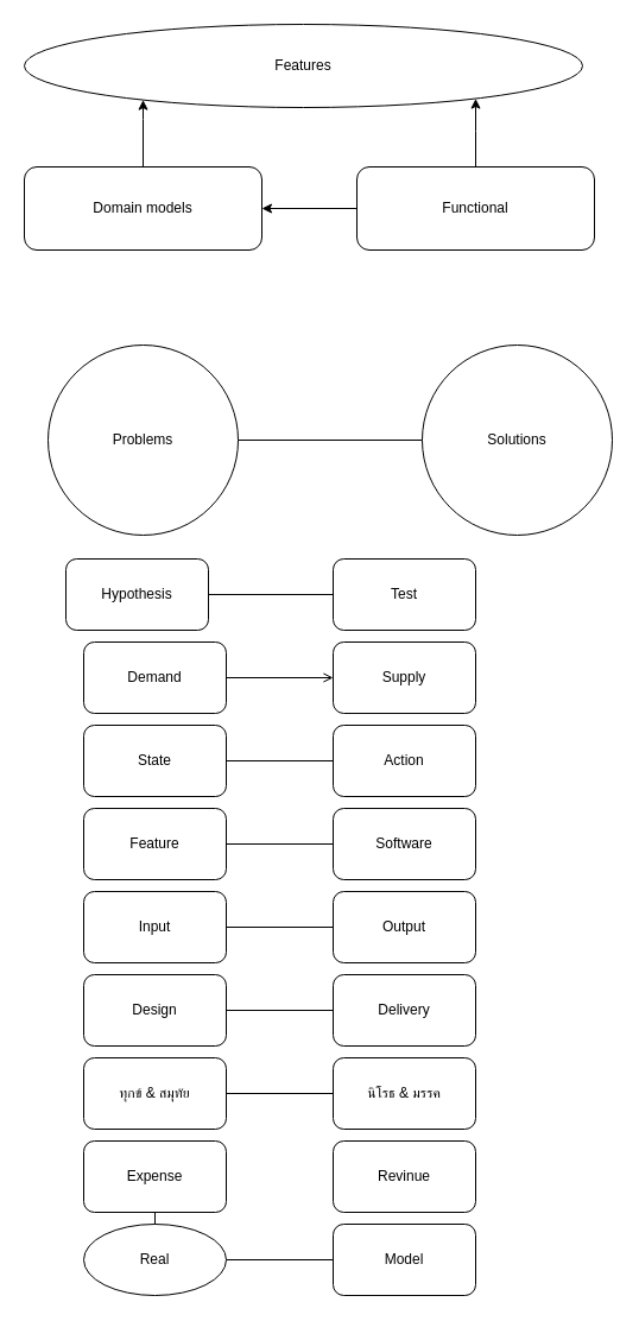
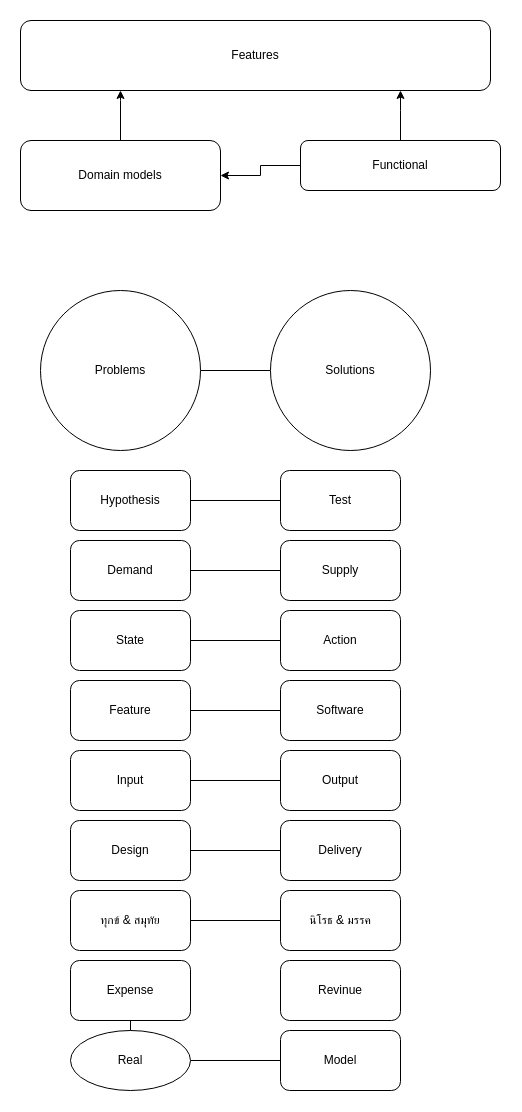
- <mxCell id="2" value="Features" style="ellipse;whiteSpace=wrap;html=1;" parent="1" vertex="1"><mxGeometry x="20" y="20" width="470" height="70" as="geometry" /></mxCell>
+ <mxCell id="2" value="Features" style="rounded=1;whiteSpace=wrap;html=1;" parent="1" vertex="1"><mxGeometry x="20" y="20" width="470" height="70" as="geometry" /></mxCell>
- <mxCell id="7" value="Functional" style="rounded=1;whiteSpace=wrap;html=1;" parent="1" vertex="1"><mxGeometry x="300" y="140" width="200" height="70" as="geometry" /></mxCell>
+ <mxCell id="7" value="Functional" style="rounded=1;whiteSpace=wrap;html=1;" parent="1" vertex="1"><mxGeometry x="300" y="140" width="200" height="50" as="geometry" /></mxCell>
- <mxCell id="10" value="Solutions" style="ellipse;whiteSpace=wrap;html=1;aspect=fixed;" vertex="1" parent="1"><mxGeometry x="355" y="290" width="160" height="160" as="geometry" /></mxCell>
+ <mxCell id="10" value="Solutions" style="ellipse;whiteSpace=wrap;html=1;aspect=fixed;" vertex="1" parent="1"><mxGeometry x="270" y="290" width="160" height="160" as="geometry" /></mxCell>
- <mxCell id="12" value="Hypothesis" style="rounded=1;whiteSpace=wrap;html=1;" vertex="1" parent="1"><mxGeometry x="55" y="470" width="120" height="60" as="geometry" /></mxCell>
+ <mxCell id="12" value="Hypothesis" style="rounded=1;whiteSpace=wrap;html=1;" vertex="1" parent="1"><mxGeometry x="70" y="470" width="120" height="60" as="geometry" /></mxCell>
- <mxCell id="14" style="edgeStyle=orthogonalEdgeStyle;rounded=0;orthogonalLoop=1;jettySize=auto;html=1;endArrow=open;endFill=0;" edge="1" parent="1" source="15" target="16"><mxGeometry relative="1" as="geometry" /></mxCell>
+ <mxCell id="14" style="edgeStyle=orthogonalEdgeStyle;rounded=0;orthogonalLoop=1;jettySize=auto;html=1;endArrow=none;endFill=0;" edge="1" parent="1" source="15" target="16"><mxGeometry relative="1" as="geometry" /></mxCell>
